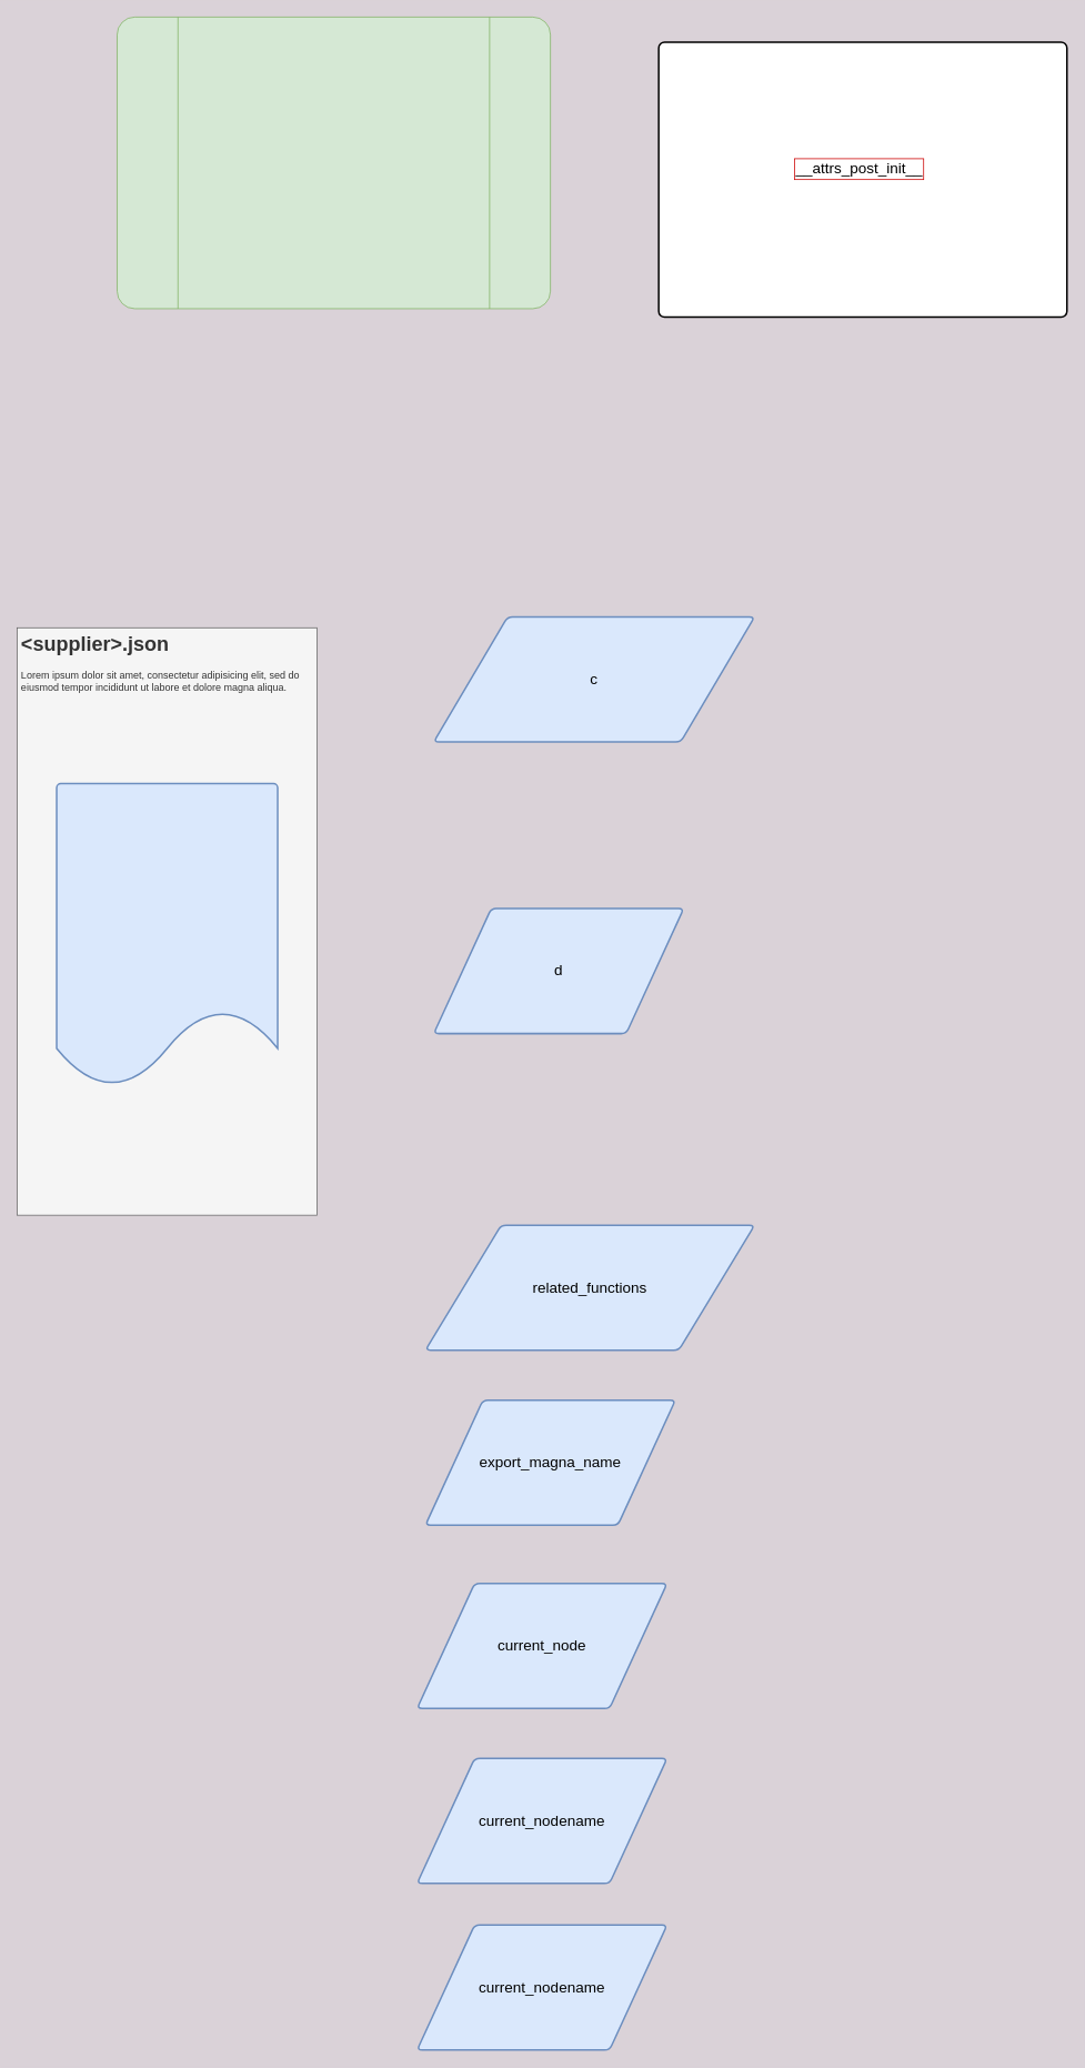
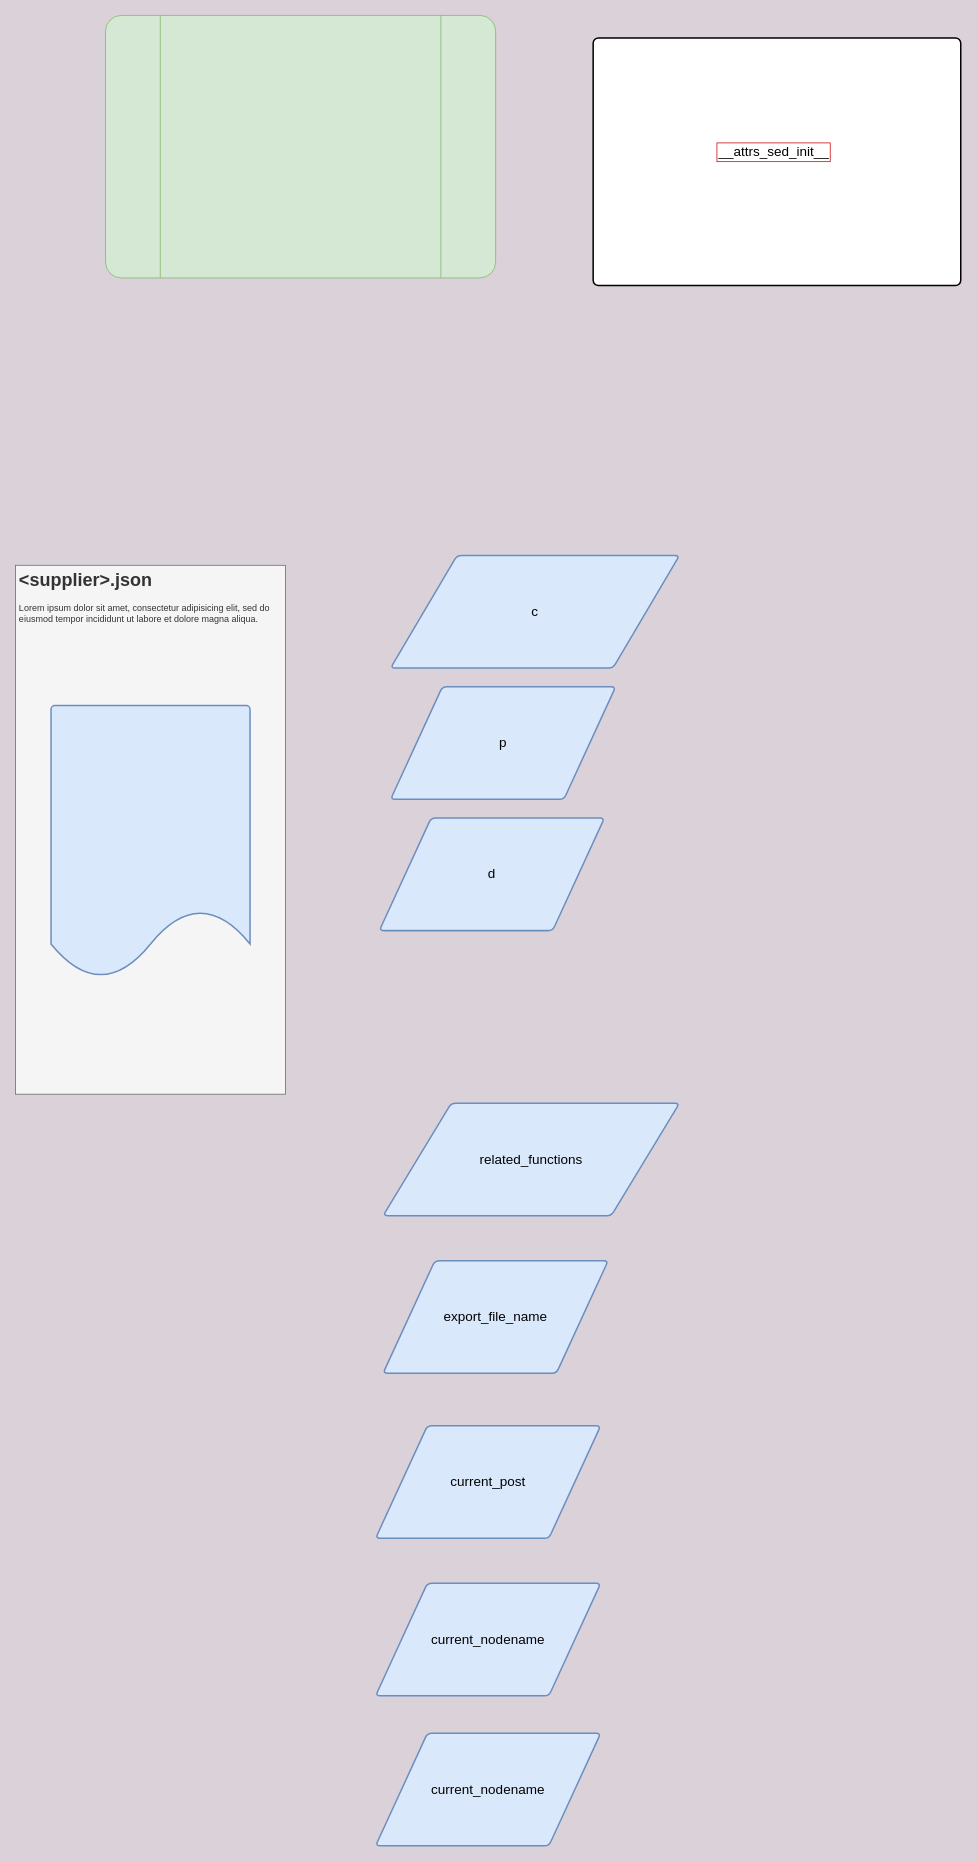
- <mxCell id="14" value="&lt;table&gt;&lt;tbody&gt;&lt;tr&gt;&lt;td style=&quot;border: 1px solid rgb(204, 0, 0); border-collapse: collapse;&quot; border=&quot;1&quot;&gt;__attrs_post_init__&lt;/td&gt;&lt;td&gt;&lt;br&gt;&lt;/td&gt;&lt;td&gt;&lt;br&gt;&lt;/td&gt;&lt;/tr&gt;&lt;tr&gt;&lt;td&gt;&lt;br&gt;&lt;/td&gt;&lt;td&gt;&lt;br&gt;&lt;/td&gt;&lt;td&gt;&lt;br&gt;&lt;/td&gt;&lt;/tr&gt;&lt;/tbody&gt;&lt;/table&gt;" style="rounded=1;whiteSpace=wrap;html=1;absoluteArcSize=1;arcSize=14;strokeWidth=2;fontSize=18;" parent="1" vertex="1"><mxGeometry x="790" y="50" width="490" height="330" as="geometry" /></mxCell>
+ <mxCell id="14" value="&lt;table&gt;&lt;tbody&gt;&lt;tr&gt;&lt;td style=&quot;border: 1px solid rgb(204, 0, 0); border-collapse: collapse;&quot; border=&quot;1&quot;&gt;__attrs_sed_init__&lt;/td&gt;&lt;td&gt;&lt;br&gt;&lt;/td&gt;&lt;td&gt;&lt;br&gt;&lt;/td&gt;&lt;/tr&gt;&lt;tr&gt;&lt;td&gt;&lt;br&gt;&lt;/td&gt;&lt;td&gt;&lt;br&gt;&lt;/td&gt;&lt;td&gt;&lt;br&gt;&lt;/td&gt;&lt;/tr&gt;&lt;/tbody&gt;&lt;/table&gt;" style="rounded=1;whiteSpace=wrap;html=1;absoluteArcSize=1;arcSize=14;strokeWidth=2;fontSize=18;" parent="1" vertex="1"><mxGeometry x="790" y="50" width="490" height="330" as="geometry" /></mxCell>
+ <mxCell id="6" value="p" style="shape=parallelogram;html=1;strokeWidth=2;perimeter=parallelogramPerimeter;whiteSpace=wrap;rounded=1;arcSize=12;size=0.23;fillColor=#dae8fc;strokeColor=#6c8ebf;fontSize=18;" parent="1" vertex="1"><mxGeometry x="520" y="915" width="300" height="150" as="geometry" /></mxCell>
- <mxCell id="7" value="d" style="shape=parallelogram;html=1;strokeWidth=2;perimeter=parallelogramPerimeter;whiteSpace=wrap;rounded=1;arcSize=12;size=0.23;fillColor=#dae8fc;strokeColor=#6c8ebf;fontSize=18;" parent="1" vertex="1"><mxGeometry x="520" y="1090" width="300" height="150" as="geometry" /></mxCell>
+ <mxCell id="7" value="d" style="shape=parallelogram;html=1;strokeWidth=2;perimeter=parallelogramPerimeter;whiteSpace=wrap;rounded=1;arcSize=12;size=0.23;fillColor=#dae8fc;strokeColor=#6c8ebf;fontSize=18;" parent="1" vertex="1"><mxGeometry x="505" y="1090" width="300" height="150" as="geometry" /></mxCell>
- <mxCell id="10" value="export_magna_name" style="shape=parallelogram;html=1;strokeWidth=2;perimeter=parallelogramPerimeter;whiteSpace=wrap;rounded=1;arcSize=12;size=0.23;fillColor=#dae8fc;strokeColor=#6c8ebf;shadow=0;aspect=fixed;fontSize=18;" parent="1" vertex="1"><mxGeometry x="510" y="1680" width="300" height="150" as="geometry" /></mxCell>
+ <mxCell id="10" value="export_file_name" style="shape=parallelogram;html=1;strokeWidth=2;perimeter=parallelogramPerimeter;whiteSpace=wrap;rounded=1;arcSize=12;size=0.23;fillColor=#dae8fc;strokeColor=#6c8ebf;shadow=0;aspect=fixed;fontSize=18;" parent="1" vertex="1"><mxGeometry x="510" y="1680" width="300" height="150" as="geometry" /></mxCell>
- <mxCell id="13" value="current_node" style="shape=parallelogram;html=1;strokeWidth=2;perimeter=parallelogramPerimeter;whiteSpace=wrap;rounded=1;arcSize=12;size=0.23;fillColor=#dae8fc;strokeColor=#6c8ebf;shadow=0;aspect=fixed;fontSize=18;" parent="1" vertex="1"><mxGeometry x="500" y="1900" width="300" height="150" as="geometry" /></mxCell>
+ <mxCell id="13" value="current_post" style="shape=parallelogram;html=1;strokeWidth=2;perimeter=parallelogramPerimeter;whiteSpace=wrap;rounded=1;arcSize=12;size=0.23;fillColor=#dae8fc;strokeColor=#6c8ebf;shadow=0;aspect=fixed;fontSize=18;" parent="1" vertex="1"><mxGeometry x="500" y="1900" width="300" height="150" as="geometry" /></mxCell>
